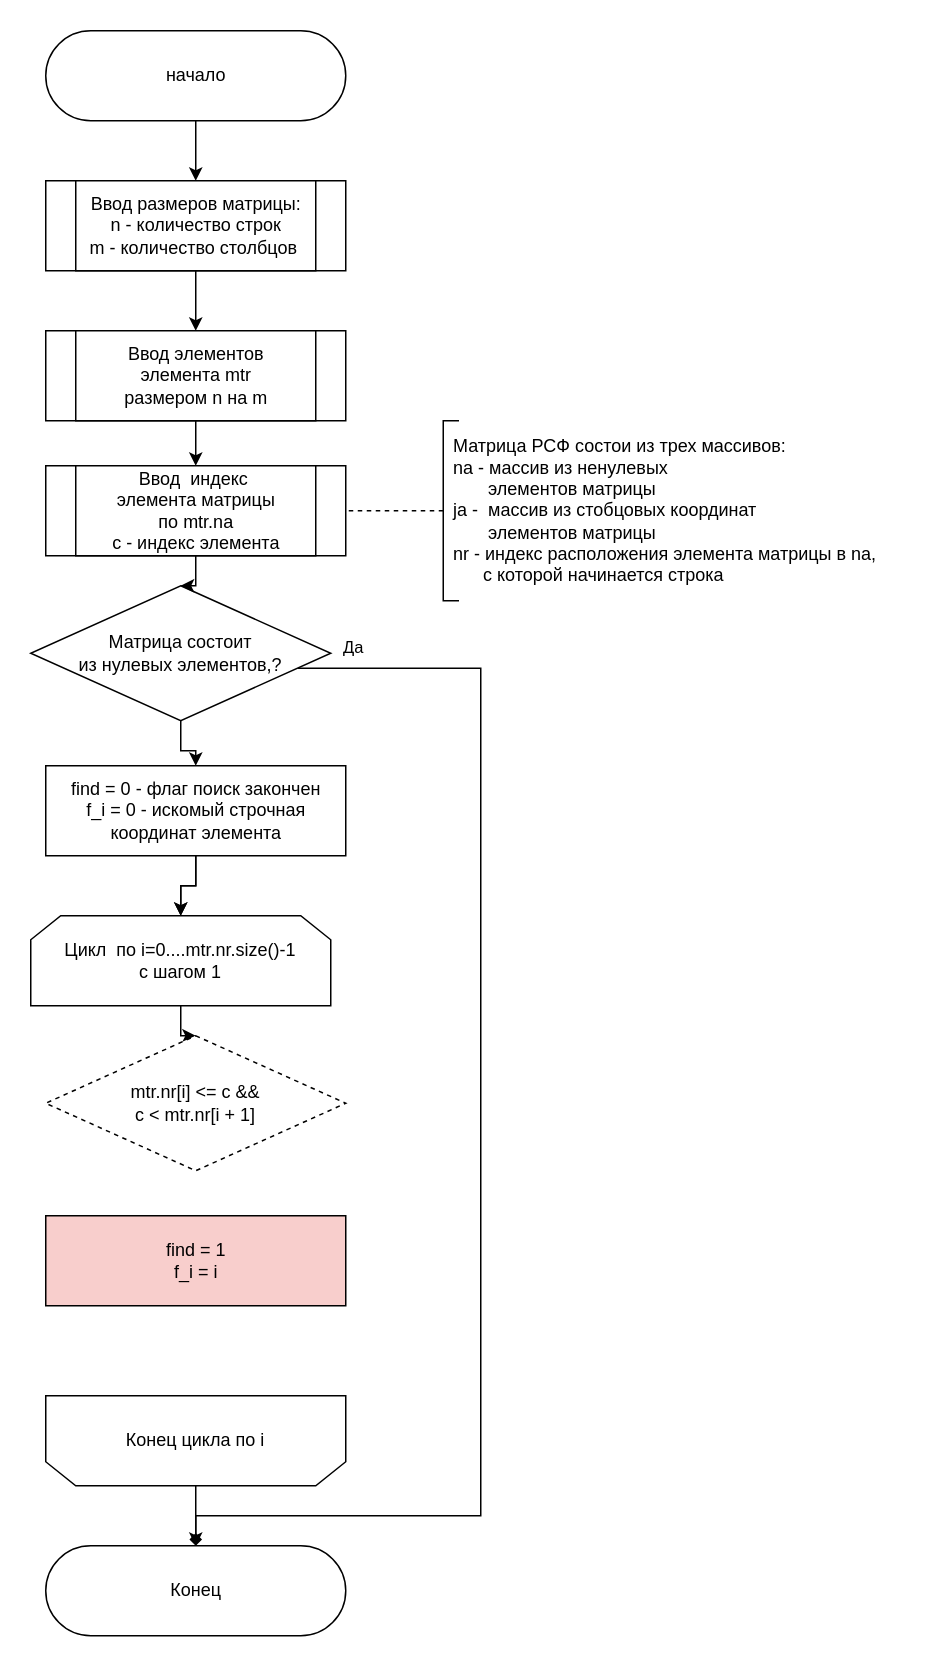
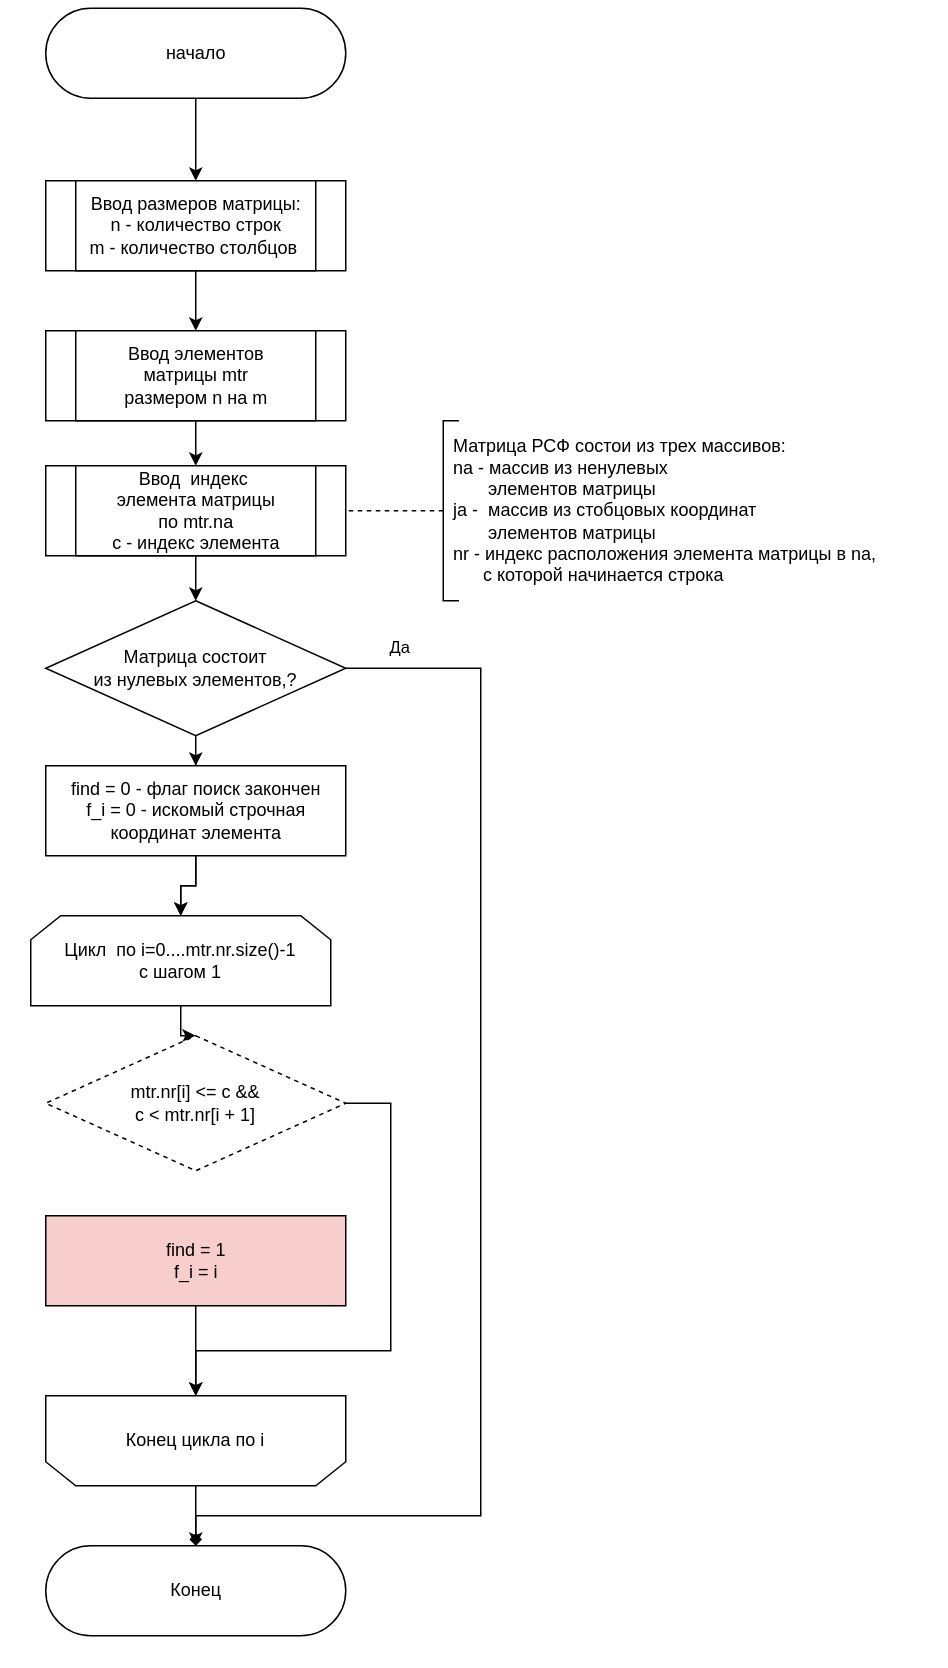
- <mxCell id="3" value="начало" style="html=1;dashed=0;whitespace=wrap;shape=mxgraph.dfd.start" parent="1" vertex="1"><mxGeometry x="30" y="20" width="200" height="60" as="geometry" /></mxCell>
+ <mxCell id="3" value="начало" style="html=1;dashed=0;whitespace=wrap;shape=mxgraph.dfd.start" parent="1" vertex="1"><mxGeometry x="30" y="5" width="200" height="60" as="geometry" /></mxCell>
- <mxCell id="17" value="Ввод элементов &lt;br&gt;элемента mtr &lt;br&gt;размером n на m" style="html=1;dashed=0;whitespace=wrap;" parent="1" vertex="1"><mxGeometry x="50" y="220" width="160" height="60" as="geometry" /></mxCell>
+ <mxCell id="17" value="Ввод элементов &lt;br&gt;матрицы mtr &lt;br&gt;размером n на m" style="html=1;dashed=0;whitespace=wrap;" parent="1" vertex="1"><mxGeometry x="50" y="220" width="160" height="60" as="geometry" /></mxCell>
- <mxCell id="21" value="Матрица состоит &lt;br&gt;из нулевых элементов,?" style="rhombus;whiteSpace=wrap;html=1;" parent="1" vertex="1"><mxGeometry x="20" y="390" width="200" height="90" as="geometry" /></mxCell>
+ <mxCell id="21" value="Матрица состоит &lt;br&gt;из нулевых элементов,?" style="rhombus;whiteSpace=wrap;html=1;" parent="1" vertex="1"><mxGeometry x="30" y="400" width="200" height="90" as="geometry" /></mxCell>
+ <mxCell id="22" style="edgeStyle=orthogonalEdgeStyle;rounded=0;orthogonalLoop=1;jettySize=auto;html=1;exitX=1;exitY=0.5;exitDx=0;exitDy=0;" parent="1" source="23" target="11" edge="1"><mxGeometry relative="1" as="geometry"><Array as="points"><mxPoint x="260" y="735" /><mxPoint x="260" y="900" /><mxPoint x="130" y="900" /></Array></mxGeometry></mxCell>
+ <mxCell id="27" style="edgeStyle=orthogonalEdgeStyle;rounded=0;orthogonalLoop=1;jettySize=auto;html=1;entryX=0.5;entryY=0;entryDx=0;entryDy=0;" parent="1" source="28" target="11" edge="1"><mxGeometry relative="1" as="geometry" /></mxCell>
